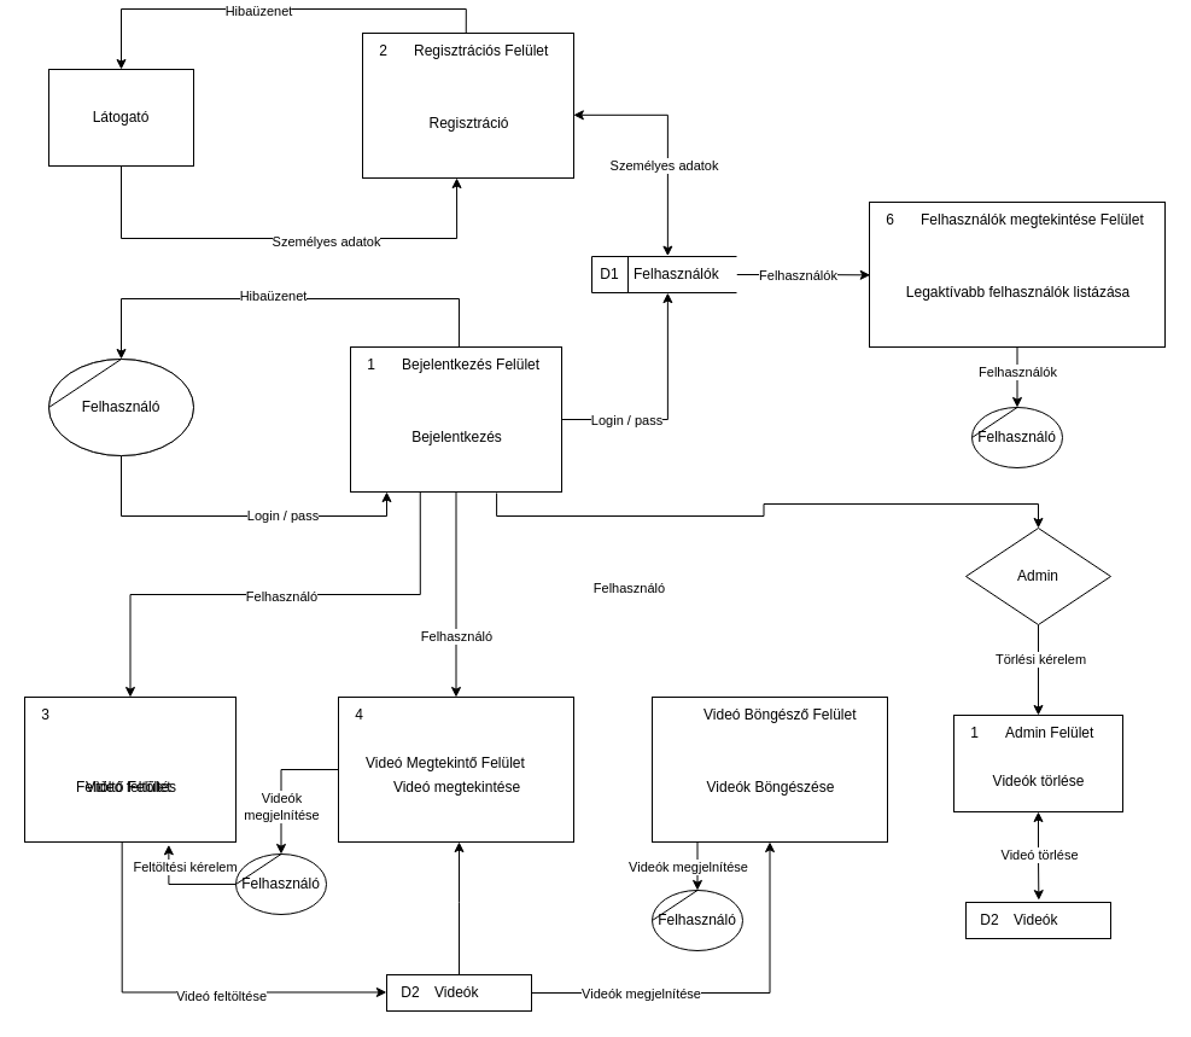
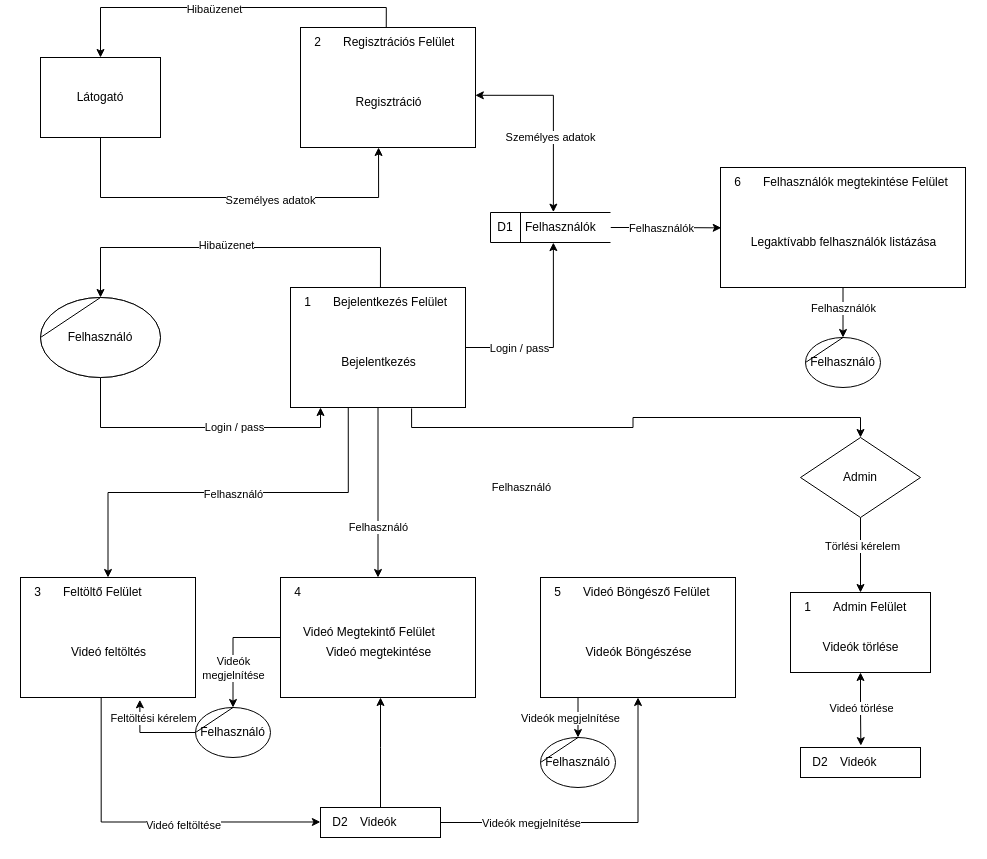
+ <mxCell id="47" value="5" style="text;html=1;strokeColor=none;fillColor=none;align=center;verticalAlign=middle;whiteSpace=wrap;rounded=0;movable=0;resizable=0;rotatable=0;cloneable=0;deletable=0;connectable=0;allowArrows=0;pointerEvents=1;" vertex="1" parent="46"><mxGeometry width="35" height="30" as="geometry" /></mxCell>
- <mxCell id="39" value="Feltöltő Felület" style="text;html=1;strokeColor=none;fillColor=none;align=left;verticalAlign=middle;whiteSpace=wrap;rounded=0;movable=0;resizable=0;connectable=0;allowArrows=0;rotatable=0;cloneable=0;deletable=0;spacingLeft=6;autosize=1;resizeWidth=0;" vertex="1" parent="37"><mxGeometry x="35" y="60" width="110" height="30" as="geometry" /></mxCell>
+ <mxCell id="39" value="Feltöltő Felület" style="text;html=1;strokeColor=none;fillColor=none;align=left;verticalAlign=middle;whiteSpace=wrap;rounded=0;movable=0;resizable=0;connectable=0;allowArrows=0;rotatable=0;cloneable=0;deletable=0;spacingLeft=6;autosize=1;resizeWidth=0;" vertex="1" parent="37"><mxGeometry x="35" width="110" height="30" as="geometry" /></mxCell>
